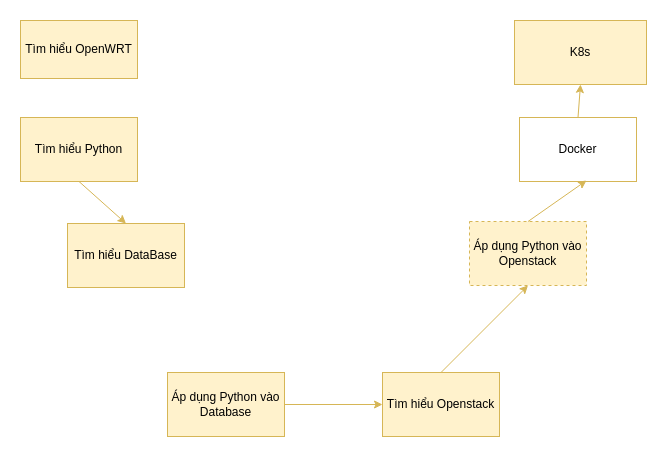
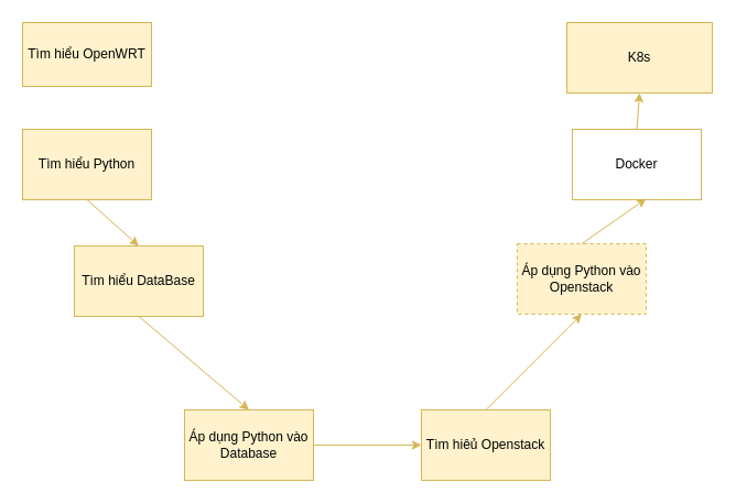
+ <mxCell id="11" value="" style="endArrow=classic;html=1;fillColor=#fff2cc;strokeColor=#d6b656;exitX=0.5;exitY=1;exitDx=0;exitDy=0;entryX=0.5;entryY=0;entryDx=0;entryDy=0;" edge="1" parent="1" source="5" target="6"><mxGeometry width="50" height="50" relative="1" as="geometry"><mxPoint x="98.5" y="98" as="sourcePoint" /><mxPoint x="141.5" y="117" as="targetPoint" /></mxGeometry></mxCell>
- <mxCell id="3" value="Tìm hiểu Openstack" style="rounded=0;whiteSpace=wrap;html=1;fillColor=#fff2cc;strokeColor=#d6b656;" vertex="1" parent="1"><mxGeometry x="382" y="372" width="117" height="64" as="geometry" /></mxCell>
+ <mxCell id="3" value="Tìm hiêủ Openstack" style="rounded=0;whiteSpace=wrap;html=1;fillColor=#fff2cc;strokeColor=#d6b656;" vertex="1" parent="1"><mxGeometry x="382" y="372" width="117" height="64" as="geometry" /></mxCell>
